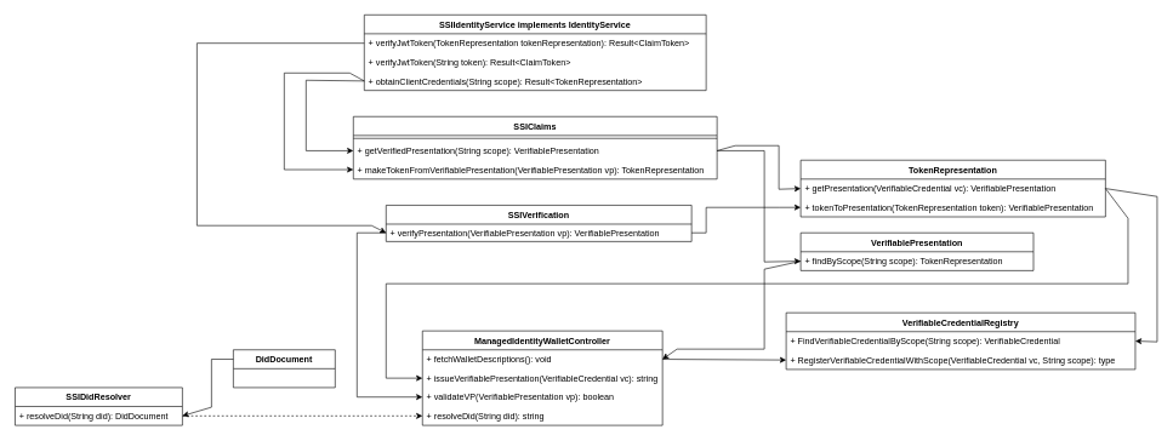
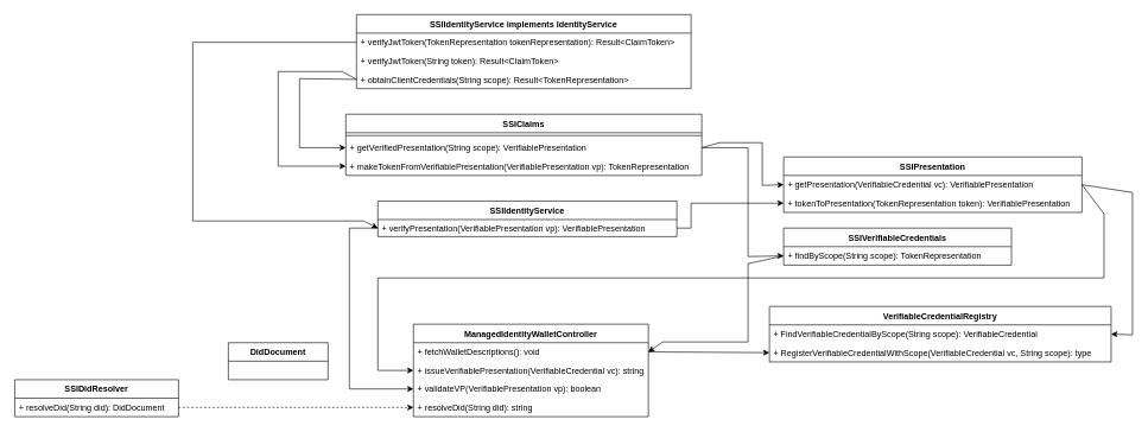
- <mxCell id="38" value="TokenRepresentation" style="swimlane;fontStyle=1;childLayout=stackLayout;horizontal=1;startSize=26;fillColor=none;horizontalStack=0;resizeParent=1;resizeParentMax=0;resizeLast=0;collapsible=1;marginBottom=0;" parent="1" vertex="1"><mxGeometry x="1100" y="220" width="419" height="78" as="geometry" /></mxCell>
+ <mxCell id="38" value="SSIPresentation" style="swimlane;fontStyle=1;childLayout=stackLayout;horizontal=1;startSize=26;fillColor=none;horizontalStack=0;resizeParent=1;resizeParentMax=0;resizeLast=0;collapsible=1;marginBottom=0;" parent="1" vertex="1"><mxGeometry x="1100" y="220" width="419" height="78" as="geometry" /></mxCell>
- <mxCell id="13" value="SSIVerification" style="swimlane;fontStyle=1;childLayout=stackLayout;horizontal=1;startSize=26;fillColor=none;horizontalStack=0;resizeParent=1;resizeParentMax=0;resizeLast=0;collapsible=1;marginBottom=0;" parent="1" vertex="1"><mxGeometry x="530" y="282" width="420" height="50" as="geometry" /></mxCell>
+ <mxCell id="13" value="SSIIdentityService" style="swimlane;fontStyle=1;childLayout=stackLayout;horizontal=1;startSize=26;fillColor=none;horizontalStack=0;resizeParent=1;resizeParentMax=0;resizeLast=0;collapsible=1;marginBottom=0;" parent="1" vertex="1"><mxGeometry x="530" y="282" width="420" height="50" as="geometry" /></mxCell>
- <mxCell id="16" value="VerifiablePresentation" style="swimlane;fontStyle=1;childLayout=stackLayout;horizontal=1;startSize=26;fillColor=none;horizontalStack=0;resizeParent=1;resizeParentMax=0;resizeLast=0;collapsible=1;marginBottom=0;" parent="1" vertex="1"><mxGeometry x="1100" y="320" width="320" height="52" as="geometry" /></mxCell>
+ <mxCell id="16" value="SSIVerifiableCredentials" style="swimlane;fontStyle=1;childLayout=stackLayout;horizontal=1;startSize=26;fillColor=none;horizontalStack=0;resizeParent=1;resizeParentMax=0;resizeLast=0;collapsible=1;marginBottom=0;" parent="1" vertex="1"><mxGeometry x="1100" y="320" width="320" height="52" as="geometry" /></mxCell>
- <mxCell id="25" value="" style="endArrow=classic;html=1;rounded=0;entryX=1;entryY=0.5;entryDx=0;entryDy=0;exitX=0;exitY=0.25;exitDx=0;exitDy=0;" parent="1" source="12" target="11" edge="1"><mxGeometry width="50" height="50" relative="1" as="geometry"><mxPoint x="-255" y="287" as="sourcePoint" /><mxPoint x="-119" y="411" as="targetPoint" /><Array as="points"><mxPoint x="290" y="494" /><mxPoint x="290" y="560" /></Array></mxGeometry></mxCell>
